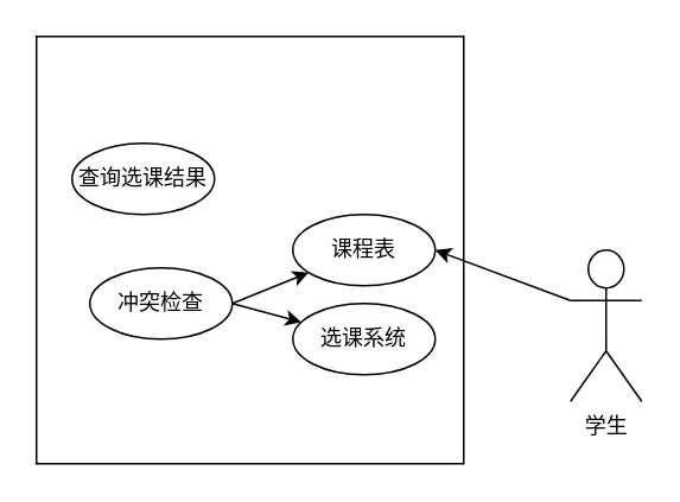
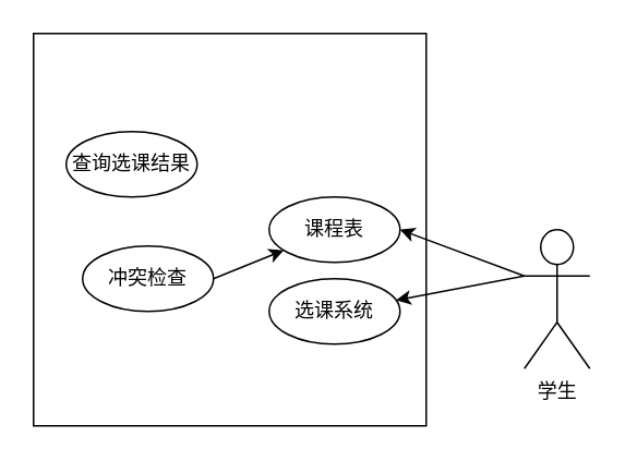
- <mxCell id="8" value="" style="endArrow=classic;html=1;rounded=0;exitX=1;exitY=0.5;exitDx=0;exitDy=0;" edge="1" parent="1" source="6" target="4"><mxGeometry width="50" height="50" relative="1" as="geometry"><mxPoint x="330" y="215" as="sourcePoint" /><mxPoint x="380" y="165" as="targetPoint" /></mxGeometry></mxCell>
+ <mxCell id="11" value="" style="endArrow=classic;html=1;rounded=0;exitX=0;exitY=0.333;exitDx=0;exitDy=0;exitPerimeter=0;" edge="1" parent="1" source="9" target="4"><mxGeometry width="50" height="50" relative="1" as="geometry"><mxPoint x="100" y="200" as="sourcePoint" /><mxPoint x="150" y="150" as="targetPoint" /></mxGeometry></mxCell>
